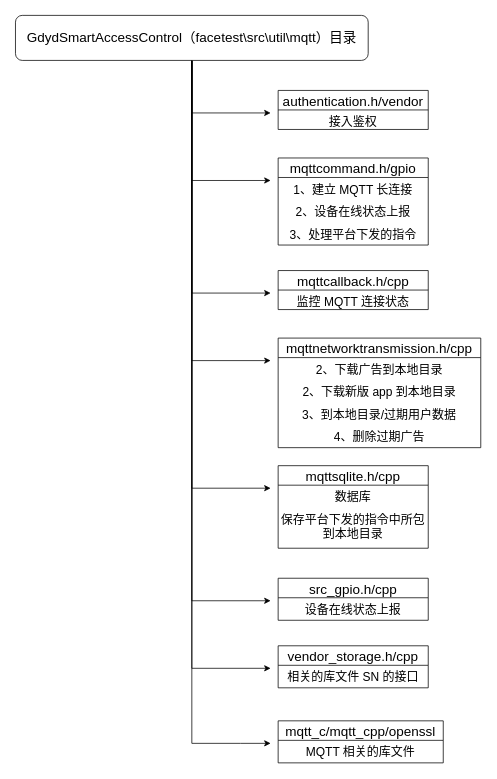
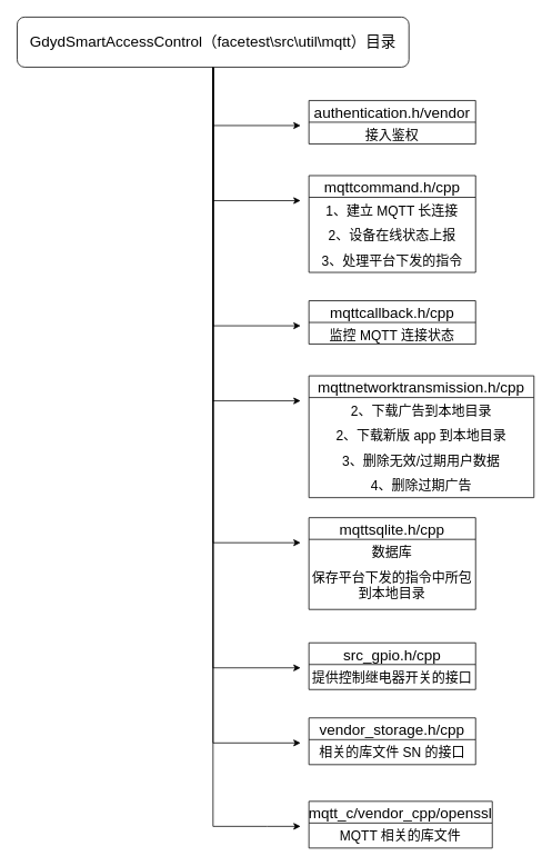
- <mxCell id="2" value="mqttcommand.h/gpio" style="swimlane;fontStyle=0;childLayout=stackLayout;horizontal=1;startSize=26;fillColor=none;horizontalStack=0;resizeParent=1;resizeParentMax=0;resizeLast=0;collapsible=2;marginBottom=0;fontSize=18;" parent="1" vertex="1"><mxGeometry x="370" y="210" width="200" height="116" as="geometry"><mxRectangle x="390" y="240" width="200" height="30" as="alternateBounds" /></mxGeometry></mxCell>
+ <mxCell id="2" value="mqttcommand.h/cpp" style="swimlane;fontStyle=0;childLayout=stackLayout;horizontal=1;startSize=26;fillColor=none;horizontalStack=0;resizeParent=1;resizeParentMax=0;resizeLast=0;collapsible=2;marginBottom=0;fontSize=18;" parent="1" vertex="1"><mxGeometry x="370" y="210" width="200" height="116" as="geometry"><mxRectangle x="390" y="240" width="200" height="30" as="alternateBounds" /></mxGeometry></mxCell>
- <mxCell id="22" value="3、到本地目录/过期用户数据" style="text;strokeColor=none;fillColor=none;spacingLeft=4;spacingRight=4;overflow=hidden;rotatable=0;points=[[0,0.5],[1,0.5]];portConstraint=eastwest;fontSize=16;align=center;" parent="19" vertex="1"><mxGeometry y="86" width="270" height="30" as="geometry" /></mxCell>
+ <mxCell id="22" value="3、删除无效/过期用户数据" style="text;strokeColor=none;fillColor=none;spacingLeft=4;spacingRight=4;overflow=hidden;rotatable=0;points=[[0,0.5],[1,0.5]];portConstraint=eastwest;fontSize=16;align=center;" parent="19" vertex="1"><mxGeometry y="86" width="270" height="30" as="geometry" /></mxCell>
- <mxCell id="28" value="设备在线状态上报" style="text;strokeColor=none;fillColor=none;align=center;verticalAlign=top;spacingLeft=4;spacingRight=4;overflow=hidden;rotatable=0;points=[[0,0.5],[1,0.5]];portConstraint=eastwest;fontSize=16;" parent="27" vertex="1"><mxGeometry y="26" width="200" height="30" as="geometry" /></mxCell>
+ <mxCell id="28" value="提供控制继电器开关的接口" style="text;strokeColor=none;fillColor=none;align=center;verticalAlign=top;spacingLeft=4;spacingRight=4;overflow=hidden;rotatable=0;points=[[0,0.5],[1,0.5]];portConstraint=eastwest;fontSize=16;" parent="27" vertex="1"><mxGeometry y="26" width="200" height="30" as="geometry" /></mxCell>
- <mxCell id="31" value="mqtt_c/mqtt_cpp/openssl" style="swimlane;fontStyle=0;childLayout=stackLayout;horizontal=1;startSize=26;fillColor=none;horizontalStack=0;resizeParent=1;resizeParentMax=0;resizeLast=0;collapsible=1;marginBottom=0;fontSize=18;" vertex="1" parent="1"><mxGeometry x="370" y="960" width="220" height="56" as="geometry" /></mxCell>
+ <mxCell id="31" value="mqtt_c/vendor_cpp/openssl" style="swimlane;fontStyle=0;childLayout=stackLayout;horizontal=1;startSize=26;fillColor=none;horizontalStack=0;resizeParent=1;resizeParentMax=0;resizeLast=0;collapsible=1;marginBottom=0;fontSize=18;" vertex="1" parent="1"><mxGeometry x="370" y="960" width="220" height="56" as="geometry" /></mxCell>
